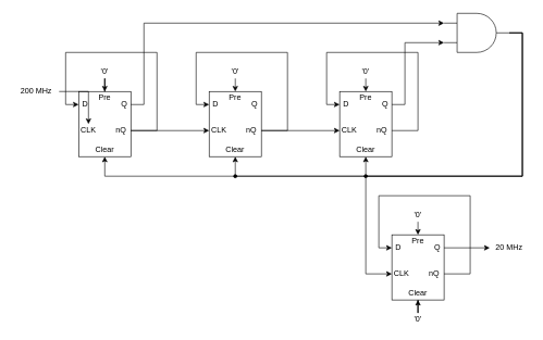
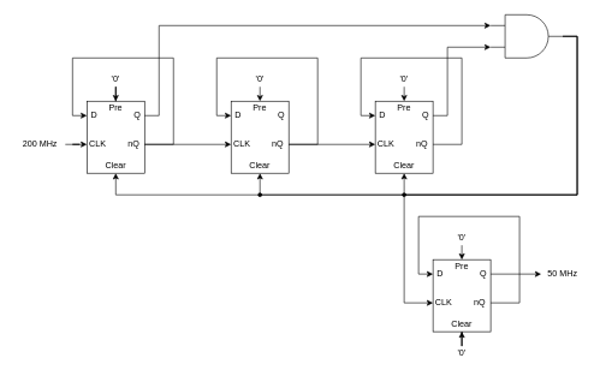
- <mxCell id="54" value="200 MHz" style="text;html=1;align=center;verticalAlign=middle;whiteSpace=wrap;rounded=0;" vertex="1" parent="1"><mxGeometry x="20" y="130" width="70" height="20" as="geometry" /></mxCell>
+ <mxCell id="54" value="200 MHz" style="text;html=1;align=center;verticalAlign=middle;whiteSpace=wrap;rounded=0;" vertex="1" parent="1"><mxGeometry x="20" y="190" width="70" height="20" as="geometry" /></mxCell>
- <mxCell id="55" value="20 MHz" style="text;html=1;align=center;verticalAlign=middle;whiteSpace=wrap;rounded=0;" vertex="1" parent="1"><mxGeometry x="750" y="370" width="60" height="20" as="geometry" /></mxCell>
+ <mxCell id="55" value="50 MHz" style="text;html=1;align=center;verticalAlign=middle;whiteSpace=wrap;rounded=0;" vertex="1" parent="1"><mxGeometry x="750" y="370" width="60" height="20" as="geometry" /></mxCell>
